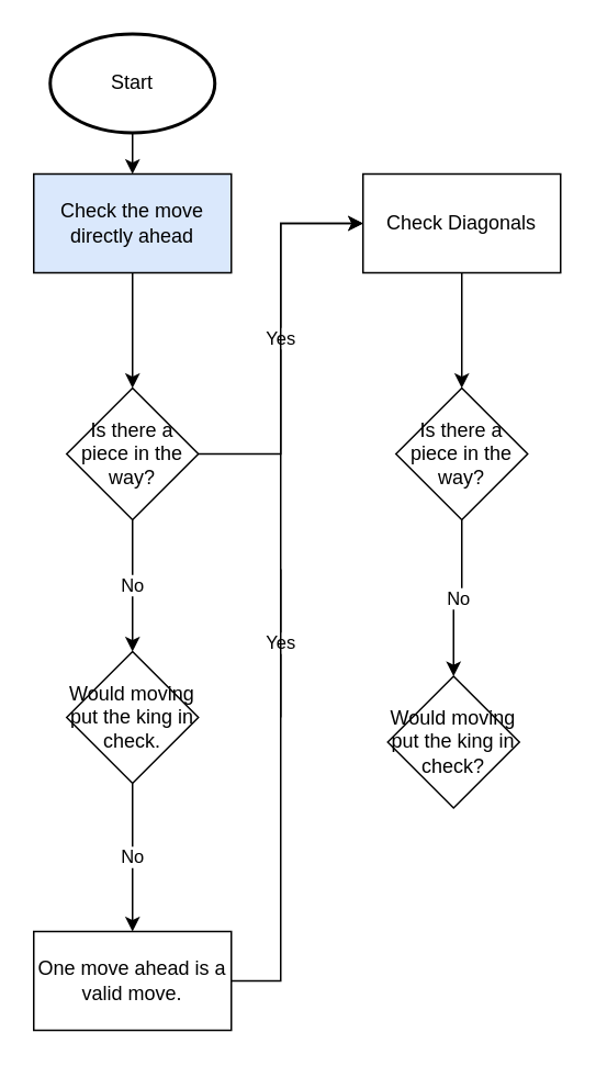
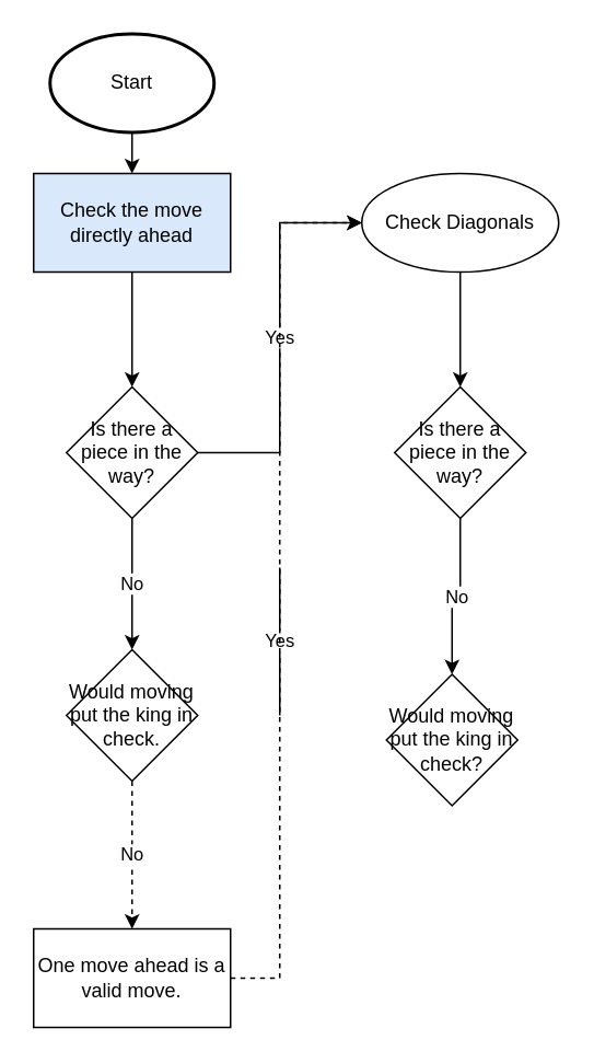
- <mxCell id="10" value="Check Diagonals" style="whiteSpace=wrap;html=1;rounded=0;" vertex="1" parent="1"><mxGeometry x="220" y="105" width="120" height="60" as="geometry" /></mxCell>
+ <mxCell id="10" value="Check Diagonals" style="ellipse;whiteSpace=wrap;html=1;" vertex="1" parent="1"><mxGeometry x="220" y="105" width="120" height="60" as="geometry" /></mxCell>
- <mxCell id="13" value="No" style="edgeStyle=orthogonalEdgeStyle;rounded=0;orthogonalLoop=1;jettySize=auto;html=1;" edge="1" parent="1" source="14" target="17"><mxGeometry relative="1" as="geometry" /></mxCell>
+ <mxCell id="13" value="No" style="edgeStyle=orthogonalEdgeStyle;rounded=0;orthogonalLoop=1;jettySize=auto;html=1;dashed=1;" edge="1" parent="1" source="14" target="17"><mxGeometry relative="1" as="geometry" /></mxCell>
- <mxCell id="16" style="edgeStyle=orthogonalEdgeStyle;rounded=0;orthogonalLoop=1;jettySize=auto;html=1;exitX=1;exitY=0.5;exitDx=0;exitDy=0;entryX=0;entryY=0.5;entryDx=0;entryDy=0;" edge="1" parent="1" source="17" target="10"><mxGeometry relative="1" as="geometry"><Array as="points"><mxPoint x="170" y="595" /><mxPoint x="170" y="135" /></Array></mxGeometry></mxCell>
+ <mxCell id="16" style="edgeStyle=orthogonalEdgeStyle;rounded=0;orthogonalLoop=1;jettySize=auto;html=1;exitX=1;exitY=0.5;exitDx=0;exitDy=0;entryX=0;entryY=0.5;entryDx=0;entryDy=0;dashed=1;" edge="1" parent="1" source="17" target="10"><mxGeometry relative="1" as="geometry"><Array as="points"><mxPoint x="170" y="595" /><mxPoint x="170" y="135" /></Array></mxGeometry></mxCell>
